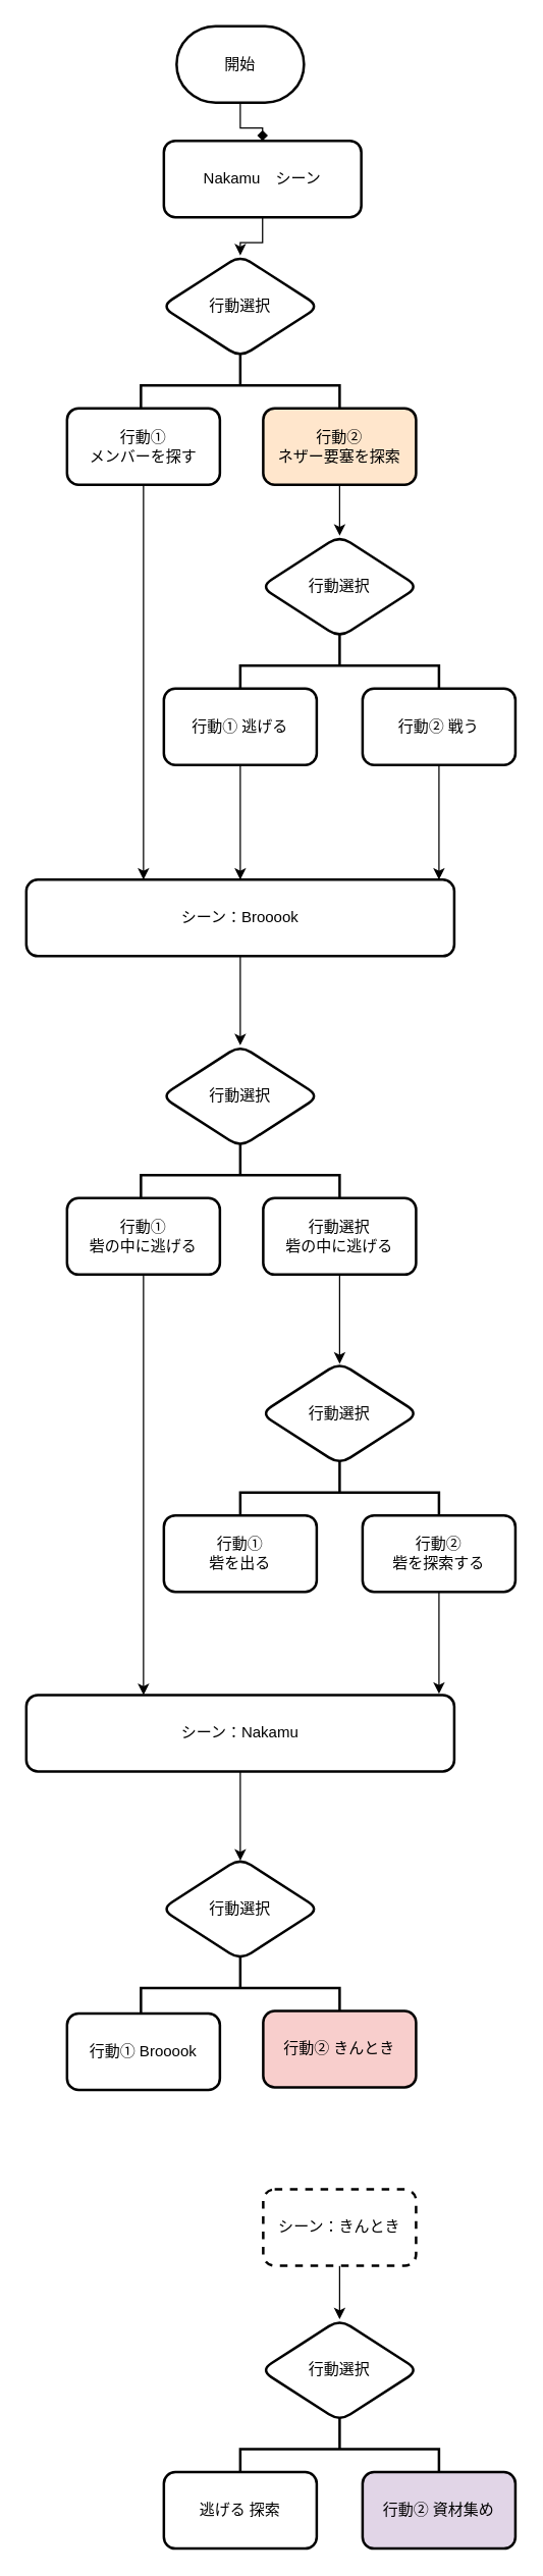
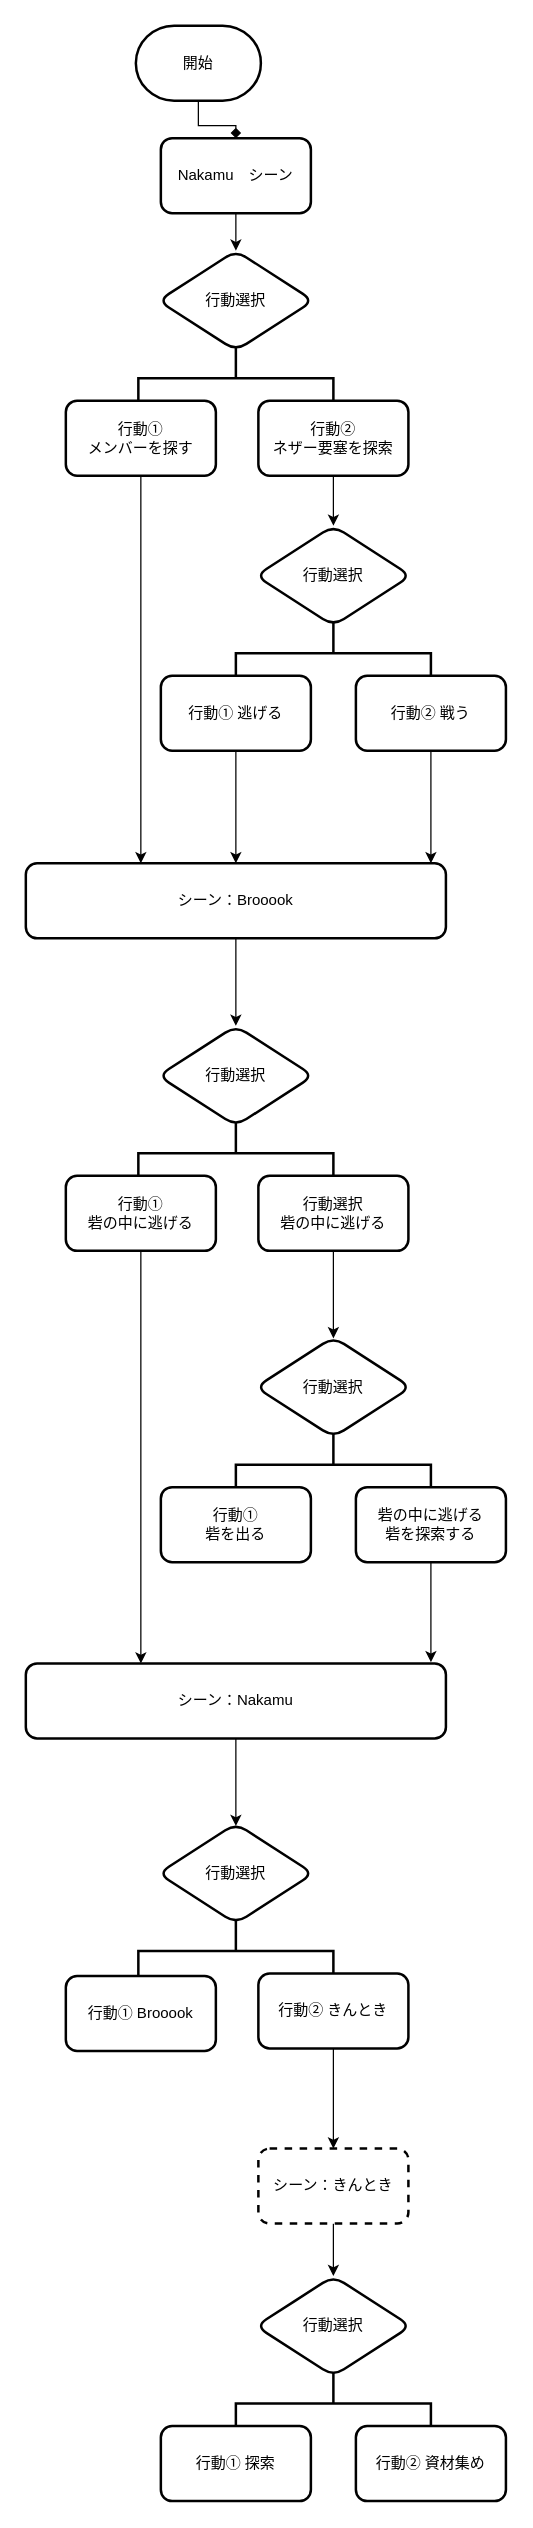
- <mxCell id="3" value="開始" style="strokeWidth=2;html=1;shape=mxgraph.flowchart.terminator;whiteSpace=wrap;" vertex="1" parent="1"><mxGeometry x="138" y="20" width="100" height="60" as="geometry" /></mxCell>
+ <mxCell id="3" value="開始" style="strokeWidth=2;html=1;shape=mxgraph.flowchart.terminator;whiteSpace=wrap;" vertex="1" parent="1"><mxGeometry x="108" y="20" width="100" height="60" as="geometry" /></mxCell>
- <mxCell id="5" value="Nakamu　シーン" style="rounded=1;whiteSpace=wrap;html=1;strokeWidth=2;" vertex="1" parent="1"><mxGeometry x="128" y="110" width="155" height="60" as="geometry" /></mxCell>
+ <mxCell id="5" value="Nakamu　シーン" style="rounded=1;whiteSpace=wrap;html=1;strokeWidth=2;" vertex="1" parent="1"><mxGeometry x="128" y="110" width="120" height="60" as="geometry" /></mxCell>
- <mxCell id="11" value="行動②&lt;div&gt;ネザー要塞を探索&lt;/div&gt;" style="rounded=1;whiteSpace=wrap;html=1;strokeWidth=2;fillColor=#ffe6cc;" vertex="1" parent="1"><mxGeometry x="206" y="320" width="120" height="60" as="geometry" /></mxCell>
+ <mxCell id="11" value="行動②&lt;div&gt;ネザー要塞を探索&lt;/div&gt;" style="rounded=1;whiteSpace=wrap;html=1;strokeWidth=2;" vertex="1" parent="1"><mxGeometry x="206" y="320" width="120" height="60" as="geometry" /></mxCell>
- <mxCell id="30" value="行動②&lt;div&gt;砦を探索する&lt;/div&gt;" style="rounded=1;whiteSpace=wrap;html=1;strokeWidth=2;" vertex="1" parent="1"><mxGeometry x="284" y="1189" width="120" height="60" as="geometry" /></mxCell>
+ <mxCell id="30" value="砦の中に逃げる&lt;div&gt;砦を探索する&lt;/div&gt;" style="rounded=1;whiteSpace=wrap;html=1;strokeWidth=2;" vertex="1" parent="1"><mxGeometry x="284" y="1189" width="120" height="60" as="geometry" /></mxCell>
- <mxCell id="37" value="行動② きんとき" style="rounded=1;whiteSpace=wrap;html=1;strokeWidth=2;fillColor=#f8cecc;" vertex="1" parent="1"><mxGeometry x="206" y="1578" width="120" height="60" as="geometry" /></mxCell>
+ <mxCell id="37" value="行動② きんとき" style="rounded=1;whiteSpace=wrap;html=1;strokeWidth=2;" vertex="1" parent="1"><mxGeometry x="206" y="1578" width="120" height="60" as="geometry" /></mxCell>
+ <mxCell id="36" value="" style="edgeStyle=orthogonalEdgeStyle;rounded=0;orthogonalLoop=1;jettySize=auto;html=1;" edge="1" parent="1" source="37" target="39"><mxGeometry relative="1" as="geometry" /></mxCell>
- <mxCell id="42" value="逃げる 探索" style="rounded=1;whiteSpace=wrap;html=1;strokeWidth=2;" vertex="1" parent="1"><mxGeometry x="128" y="1940" width="120" height="60" as="geometry" /></mxCell>
+ <mxCell id="42" value="行動① 探索" style="rounded=1;whiteSpace=wrap;html=1;strokeWidth=2;" vertex="1" parent="1"><mxGeometry x="128" y="1940" width="120" height="60" as="geometry" /></mxCell>
- <mxCell id="43" value="行動② 資材集め" style="rounded=1;whiteSpace=wrap;html=1;strokeWidth=2;fillColor=#e1d5e7;" vertex="1" parent="1"><mxGeometry x="284" y="1940" width="120" height="60" as="geometry" /></mxCell>
+ <mxCell id="43" value="行動② 資材集め" style="rounded=1;whiteSpace=wrap;html=1;strokeWidth=2;" vertex="1" parent="1"><mxGeometry x="284" y="1940" width="120" height="60" as="geometry" /></mxCell>
